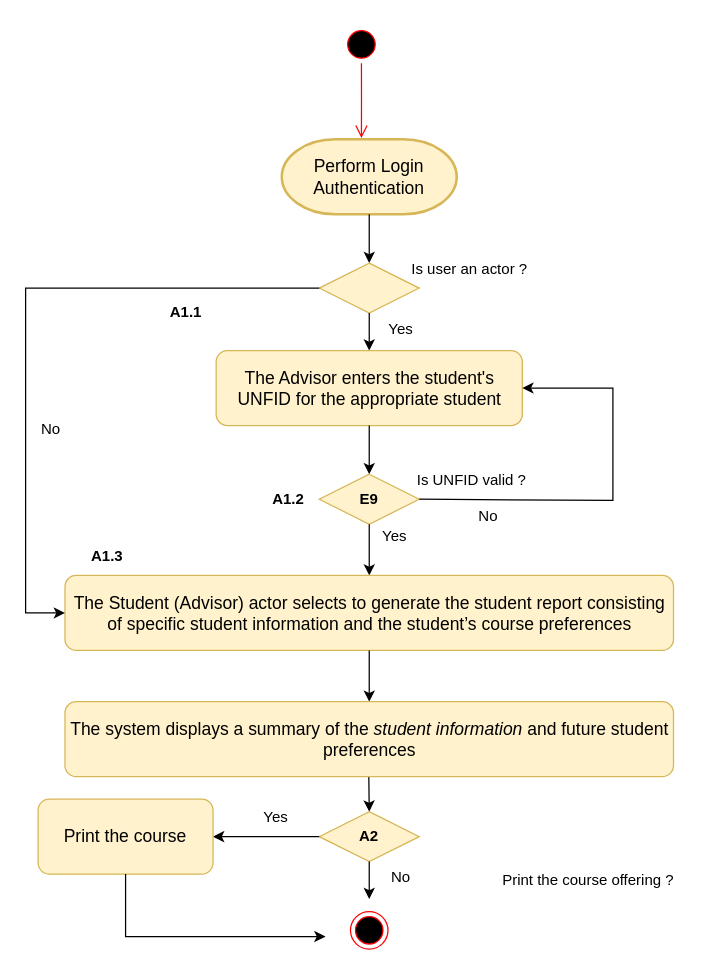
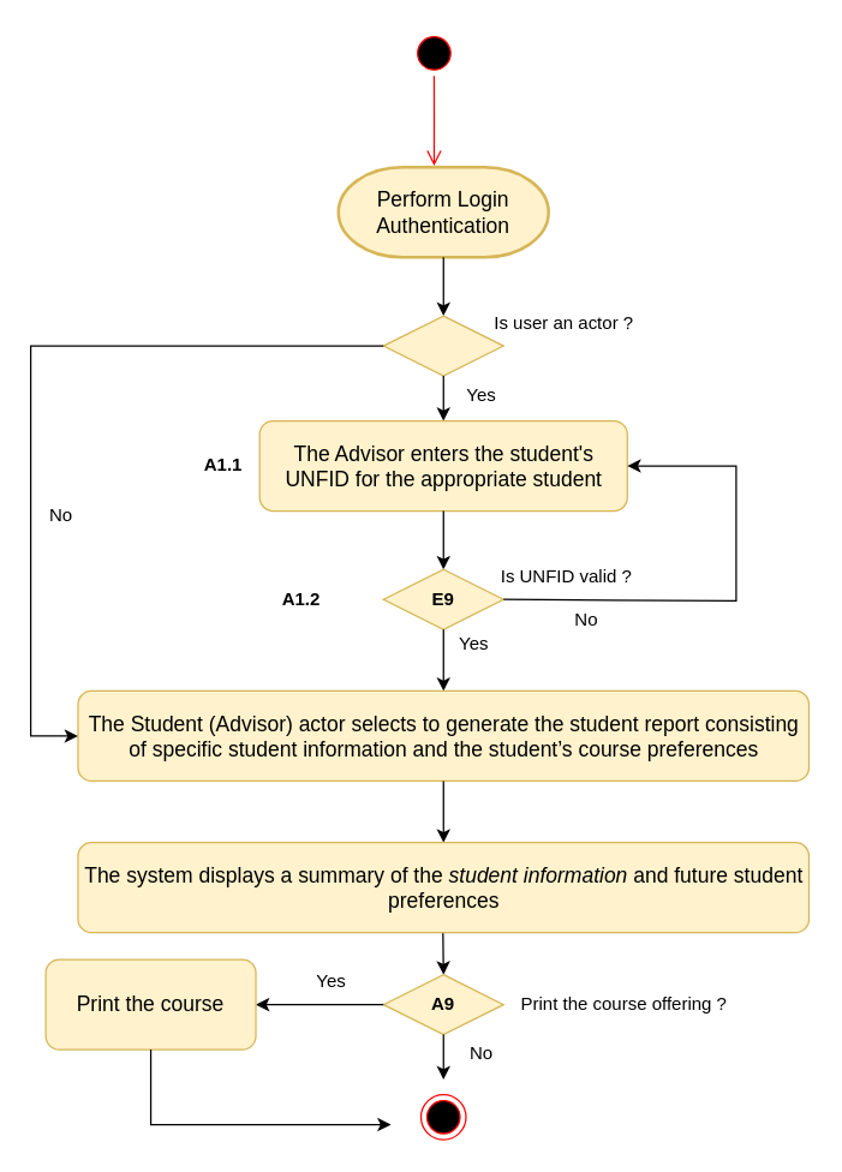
- <mxCell id="35" value="&lt;b&gt;A1.1&lt;/b&gt;" style="text;html=1;align=center;verticalAlign=middle;resizable=0;points=[];autosize=1;strokeColor=none;fillColor=none;" parent="1" vertex="1"><mxGeometry x="122.5" y="235" width="50" height="30" as="geometry" /></mxCell>
+ <mxCell id="35" value="&lt;b&gt;A1.1&lt;/b&gt;" style="text;html=1;align=center;verticalAlign=middle;resizable=0;points=[];autosize=1;strokeColor=none;fillColor=none;" parent="1" vertex="1"><mxGeometry x="122.5" y="295" width="50" height="30" as="geometry" /></mxCell>
- <mxCell id="26" value="&lt;b&gt;A1.2&lt;/b&gt;" style="text;html=1;align=center;verticalAlign=middle;resizable=0;points=[];autosize=1;strokeColor=none;fillColor=none;" parent="1" vertex="1"><mxGeometry x="205" y="384" width="50" height="30" as="geometry" /></mxCell>
+ <mxCell id="26" value="&lt;b&gt;A1.2&lt;/b&gt;" style="text;html=1;align=center;verticalAlign=middle;resizable=0;points=[];autosize=1;strokeColor=none;fillColor=none;" parent="1" vertex="1"><mxGeometry x="175" y="384" width="50" height="30" as="geometry" /></mxCell>
- <mxCell id="32" value="&lt;b&gt;A1.3&lt;/b&gt;" style="text;html=1;align=center;verticalAlign=middle;resizable=0;points=[];autosize=1;strokeColor=none;fillColor=none;" parent="1" vertex="1"><mxGeometry x="60" y="430" width="50" height="30" as="geometry" /></mxCell>
- <mxCell id="7" value="&lt;b&gt;A2&lt;/b&gt;" style="rhombus;whiteSpace=wrap;html=1;fillColor=#fff2cc;strokeColor=#d6b656;" parent="1" vertex="1"><mxGeometry x="255" y="649" width="80" height="40" as="geometry" /></mxCell>
+ <mxCell id="7" value="&lt;b&gt;A9&lt;/b&gt;" style="rhombus;whiteSpace=wrap;html=1;fillColor=#fff2cc;strokeColor=#d6b656;" parent="1" vertex="1"><mxGeometry x="255" y="649" width="80" height="40" as="geometry" /></mxCell>
- <mxCell id="15" value="Print the course offering ?" style="text;html=1;align=center;verticalAlign=middle;resizable=0;points=[];autosize=1;strokeColor=none;fillColor=none;" parent="1" vertex="1"><mxGeometry x="390" y="689" width="160" height="30" as="geometry" /></mxCell>
+ <mxCell id="15" value="Print the course offering ?" style="text;html=1;align=center;verticalAlign=middle;resizable=0;points=[];autosize=1;strokeColor=none;fillColor=none;" parent="1" vertex="1"><mxGeometry x="335" y="654" width="160" height="30" as="geometry" /></mxCell>
